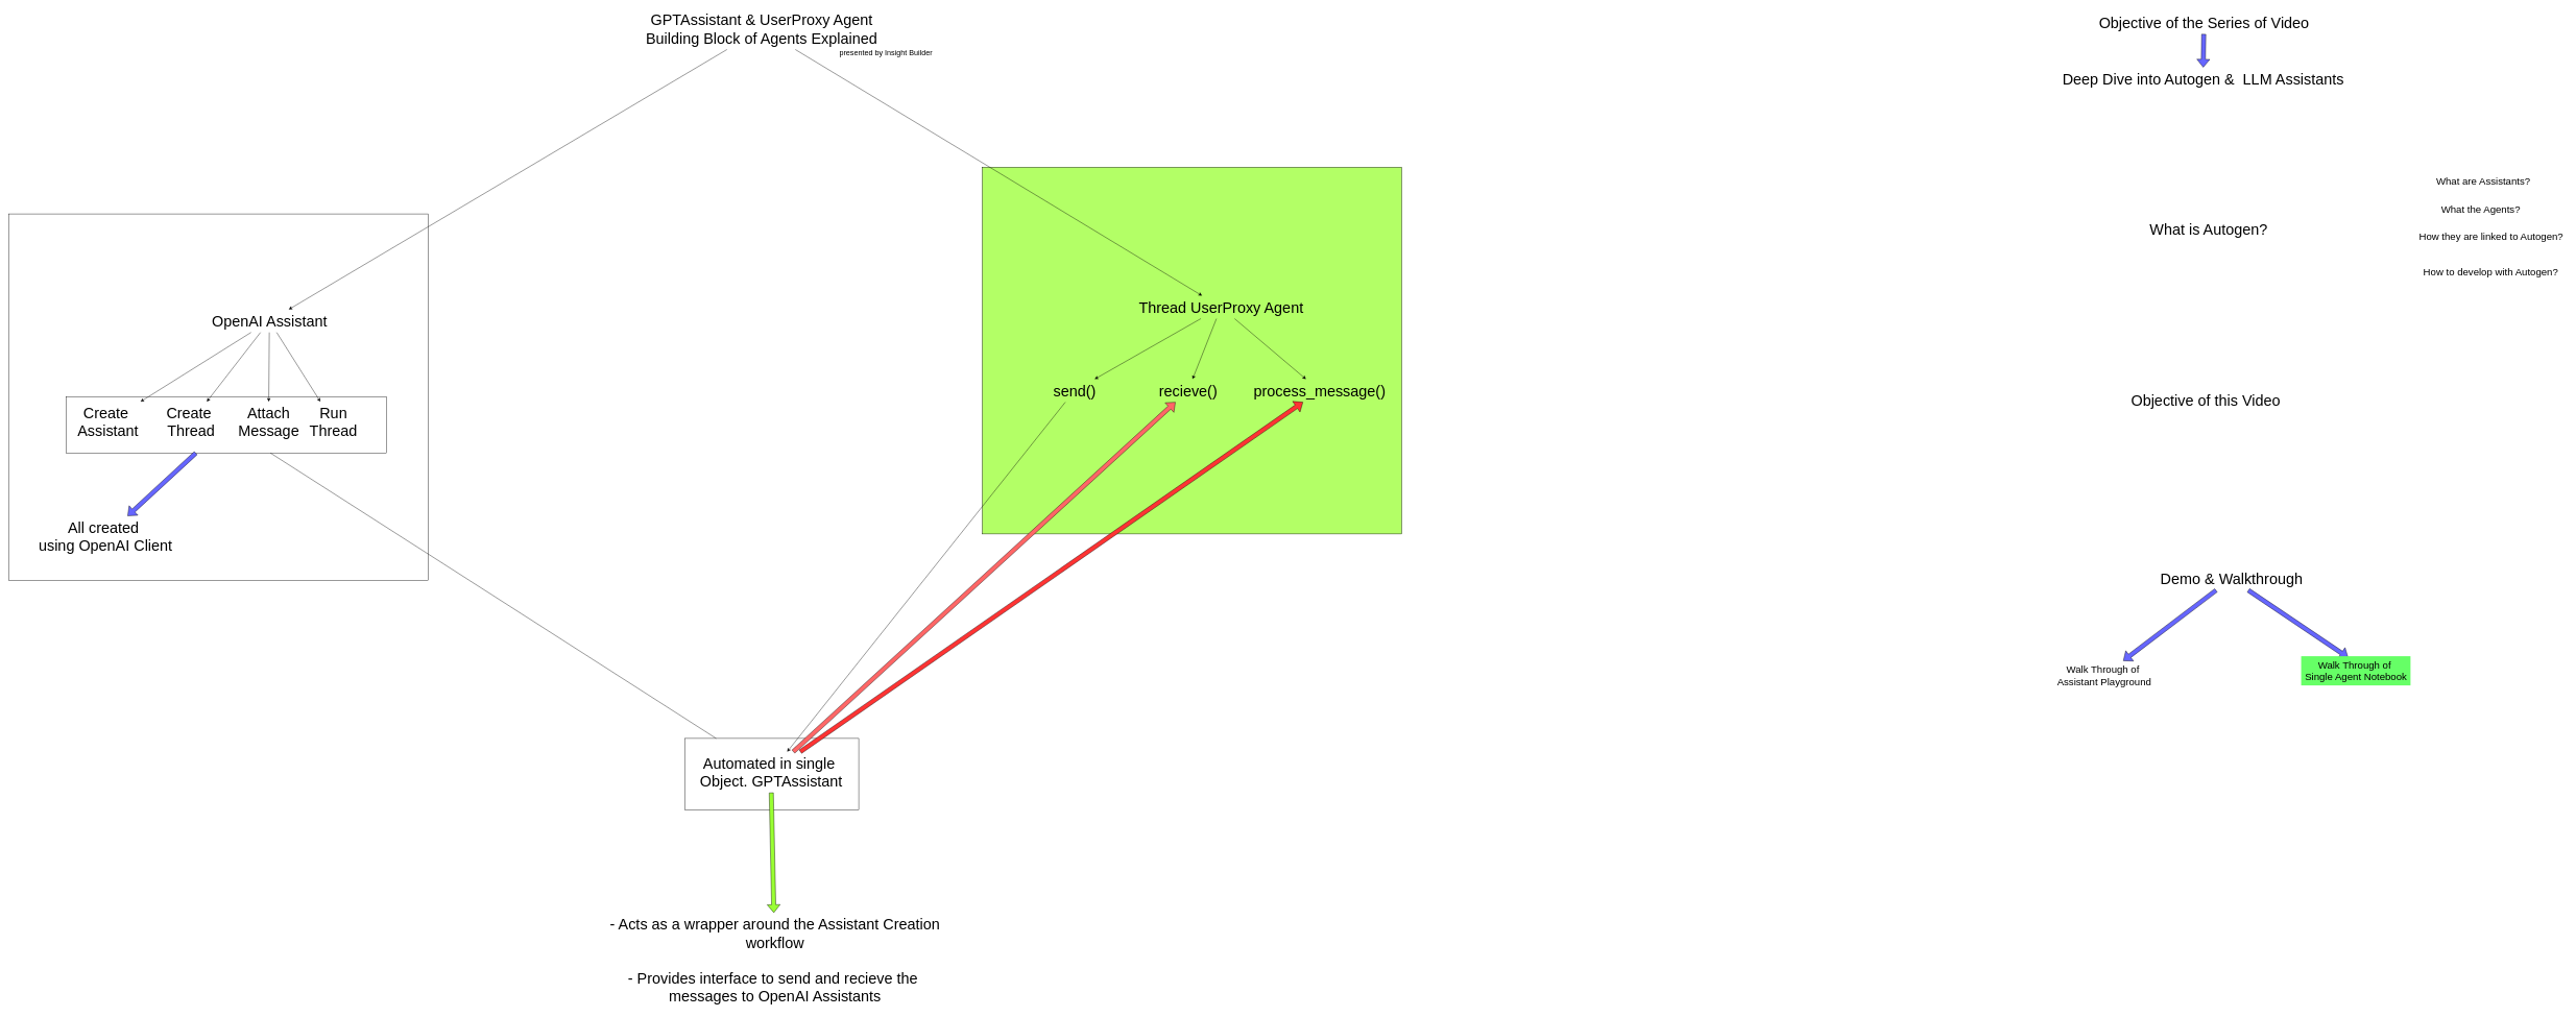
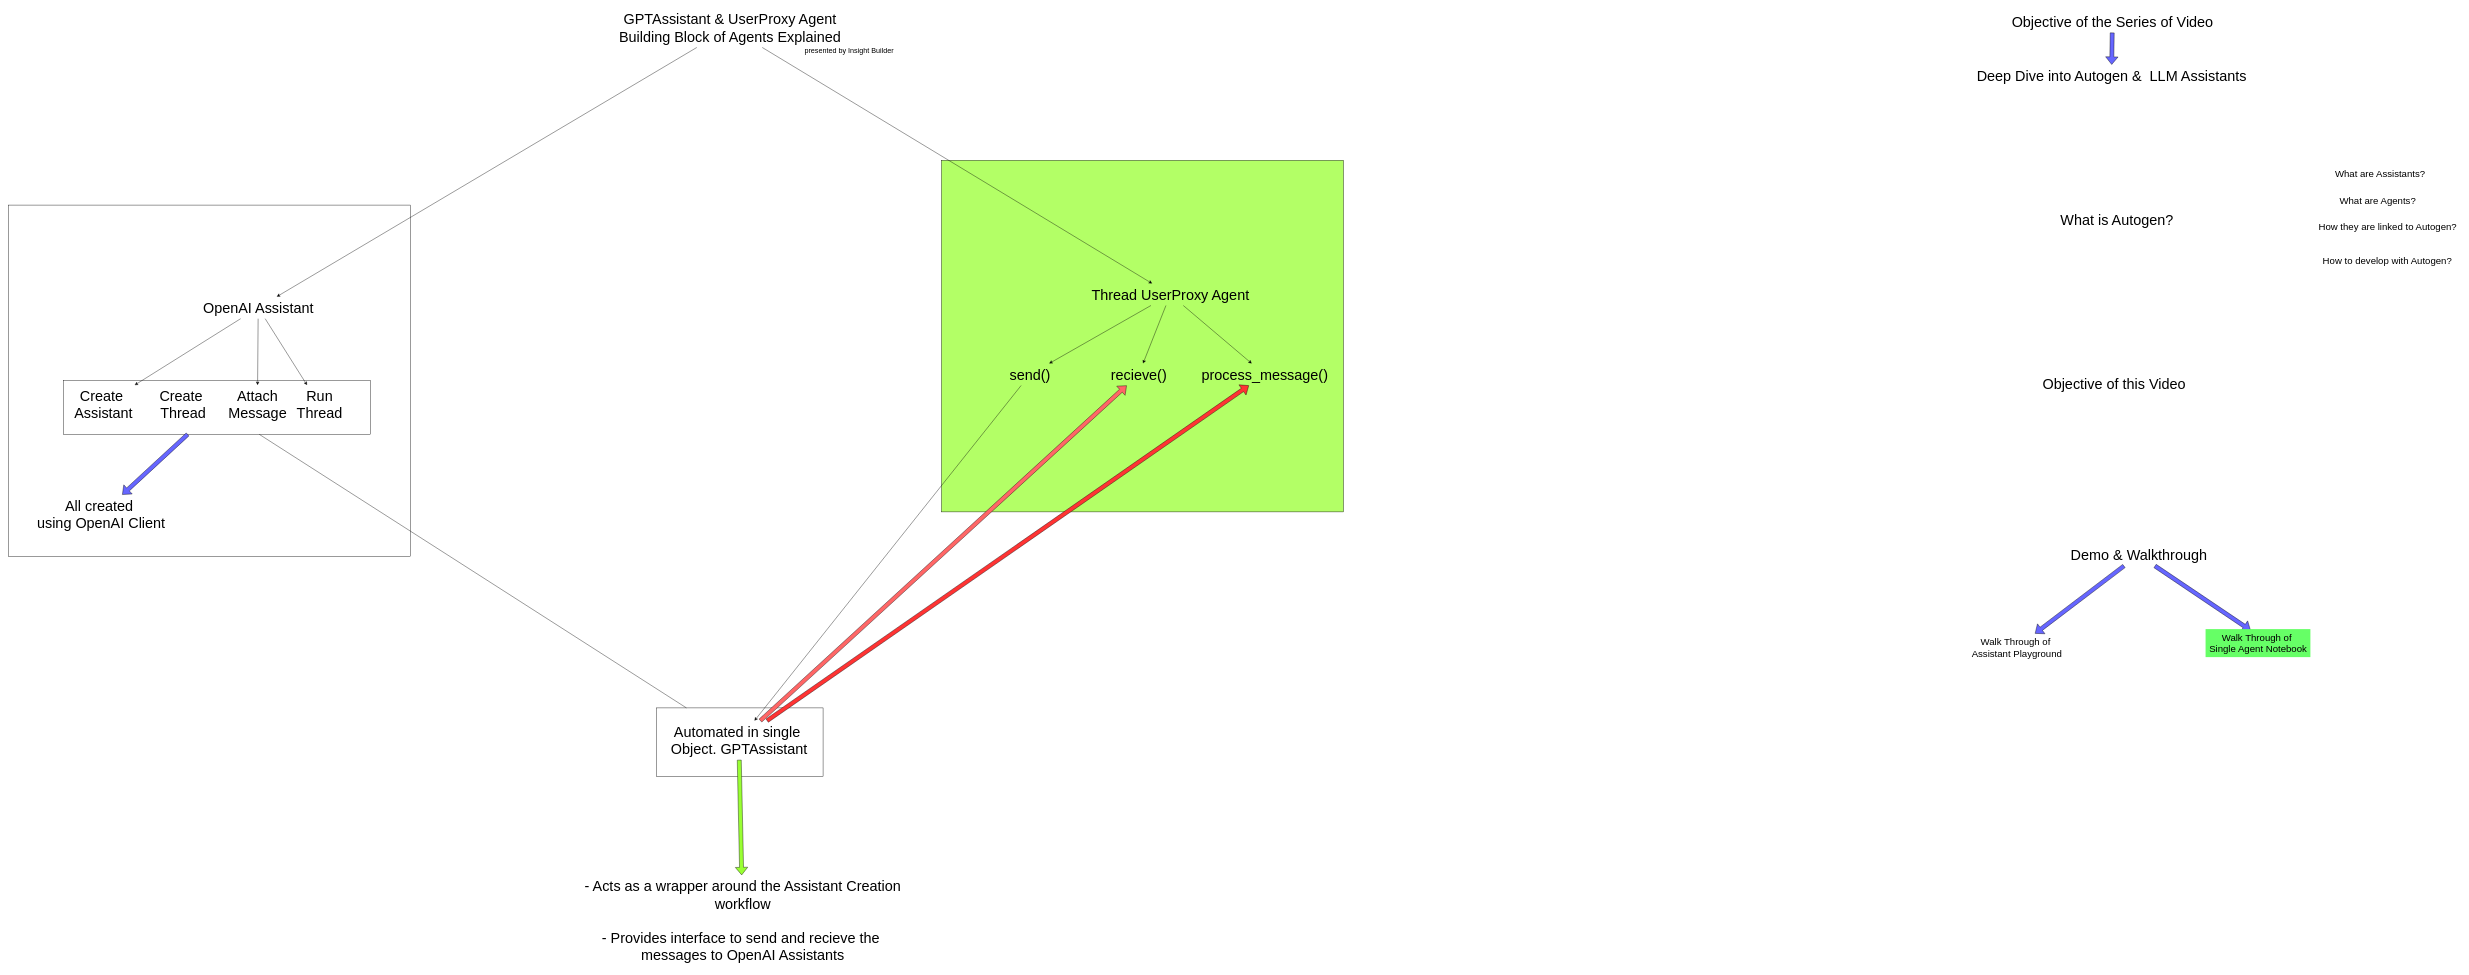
- <mxCell id="51" value="What the Agents?" style="text;html=1;align=center;verticalAlign=middle;resizable=0;points=[];autosize=1;strokeColor=none;fillColor=none;fontSize=24;" vertex="1" parent="1"><mxGeometry x="5838" y="480" width="209" height="41" as="geometry" /></mxCell>
+ <mxCell id="51" value="What are Agents?" style="text;html=1;align=center;verticalAlign=middle;resizable=0;points=[];autosize=1;strokeColor=none;fillColor=none;fontSize=24;" vertex="1" parent="1"><mxGeometry x="5838" y="480" width="209" height="41" as="geometry" /></mxCell>
- <mxCell id="23" value="" style="edgeStyle=none;html=1;fontSize=36;" edge="1" parent="19" source="21" target="22"><mxGeometry relative="1" as="geometry"><mxPoint x="411" y="162" as="targetPoint" /></mxGeometry></mxCell>
